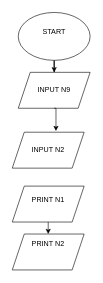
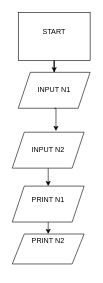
- <mxCell id="3" value="START&lt;div&gt;&lt;br&gt;&lt;/div&gt;" style="ellipse;whiteSpace=wrap;html=1;" vertex="1" parent="1"><mxGeometry x="30" width="120" height="80" as="geometry" y="20" /></mxCell>
+ <mxCell id="3" value="START&lt;div&gt;&lt;br&gt;&lt;/div&gt;" style="whiteSpace=wrap;html=1;rounded=0;" vertex="1" parent="1"><mxGeometry x="30" width="120" height="80" as="geometry" y="20" /></mxCell>
- <mxCell id="4" value="INPUT N9" style="shape=parallelogram;perimeter=parallelogramPerimeter;whiteSpace=wrap;html=1;fixedSize=1;" vertex="1" parent="1"><mxGeometry x="30" y="120" width="120" height="60" as="geometry" /></mxCell>
+ <mxCell id="4" value="INPUT N1" style="shape=parallelogram;perimeter=parallelogramPerimeter;whiteSpace=wrap;html=1;fixedSize=1;" vertex="1" parent="1"><mxGeometry x="30" y="120" width="120" height="60" as="geometry" /></mxCell>
+ <mxCell id="5" style="edgeStyle=orthogonalEdgeStyle;rounded=0;orthogonalLoop=1;jettySize=auto;html=1;exitX=0.5;exitY=1;exitDx=0;exitDy=0;entryX=0.5;entryY=0;entryDx=0;entryDy=0;" edge="1" parent="1" source="6" target="8"><mxGeometry relative="1" as="geometry" /></mxCell>
- <mxCell id="9" value="PRINT N2&lt;div&gt;&lt;br&gt;&lt;div&gt;&lt;br&gt;&lt;/div&gt;&lt;/div&gt;" style="shape=parallelogram;perimeter=parallelogramPerimeter;whiteSpace=wrap;html=1;fixedSize=1;" vertex="1" parent="1"><mxGeometry x="20" y="390" width="120" height="60" as="geometry" /></mxCell>
+ <mxCell id="9" value="PRINT N2&lt;div&gt;&lt;br&gt;&lt;div&gt;&lt;br&gt;&lt;/div&gt;&lt;/div&gt;" style="shape=parallelogram;perimeter=parallelogramPerimeter;whiteSpace=wrap;html=1;fixedSize=1;" vertex="1" parent="1"><mxGeometry x="20" y="390" width="120" height="50" as="geometry" /></mxCell>
